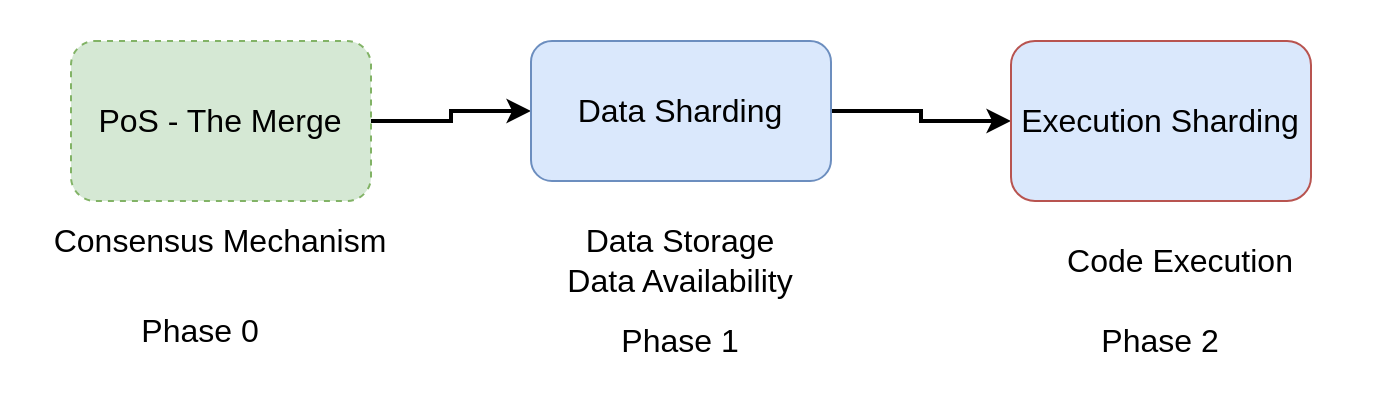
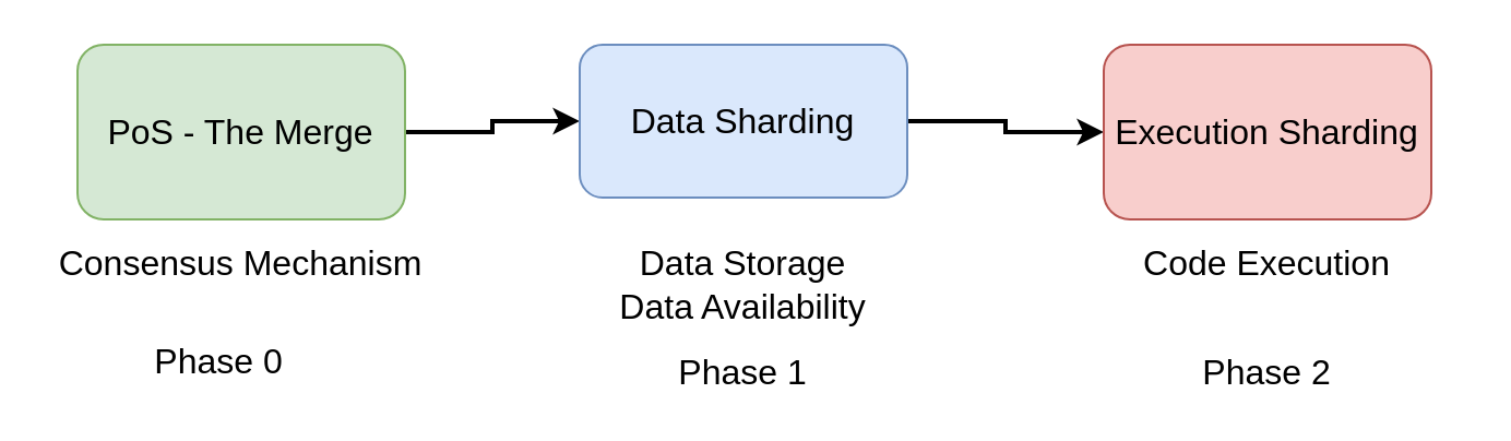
- <mxCell id="3" value="&lt;font style=&quot;font-size: 16px;&quot;&gt;PoS - The Merge&lt;/font&gt;" style="rounded=1;whiteSpace=wrap;html=1;fillColor=#d5e8d4;strokeColor=#82b366;dashed=1;" vertex="1" parent="1"><mxGeometry x="35" y="20" width="150" height="80" as="geometry" /></mxCell>
+ <mxCell id="3" value="&lt;font style=&quot;font-size: 16px;&quot;&gt;PoS - The Merge&lt;/font&gt;" style="rounded=1;whiteSpace=wrap;html=1;fillColor=#d5e8d4;strokeColor=#82b366;" vertex="1" parent="1"><mxGeometry x="35" y="20" width="150" height="80" as="geometry" /></mxCell>
- <mxCell id="6" value="&lt;font style=&quot;font-size: 16px;&quot;&gt;Execution Sharding&lt;/font&gt;" style="rounded=1;whiteSpace=wrap;html=1;fillColor=#dae8fc;strokeColor=#b85450;" vertex="1" parent="1"><mxGeometry x="505" y="20" width="150" height="80" as="geometry" /></mxCell>
+ <mxCell id="6" value="&lt;font style=&quot;font-size: 16px;&quot;&gt;Execution Sharding&lt;/font&gt;" style="rounded=1;whiteSpace=wrap;html=1;fillColor=#f8cecc;strokeColor=#b85450;" vertex="1" parent="1"><mxGeometry x="505" y="20" width="150" height="80" as="geometry" /></mxCell>
- <mxCell id="9" value="Code Execution" style="text;html=1;strokeColor=none;fillColor=none;align=center;verticalAlign=middle;whiteSpace=wrap;rounded=0;fontSize=16;" vertex="1" parent="1"><mxGeometry x="500" y="110" width="180" height="40" as="geometry" /></mxCell>
+ <mxCell id="9" value="Code Execution" style="text;html=1;strokeColor=none;fillColor=none;align=center;verticalAlign=middle;whiteSpace=wrap;rounded=0;fontSize=16;" vertex="1" parent="1"><mxGeometry x="490" y="100" width="180" height="40" as="geometry" /></mxCell>
